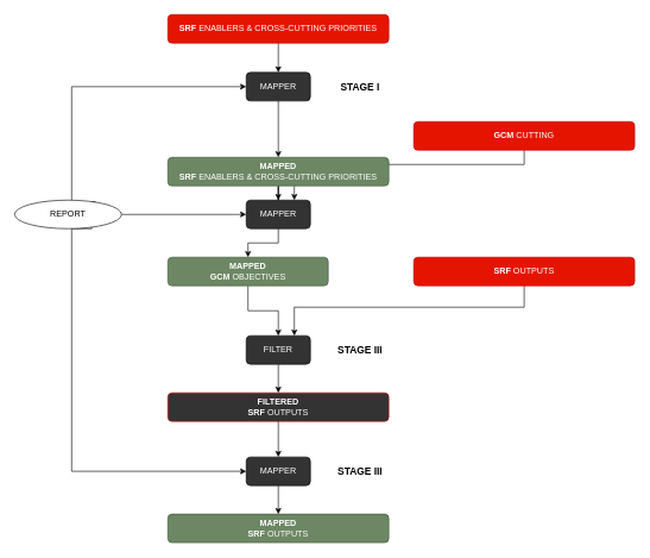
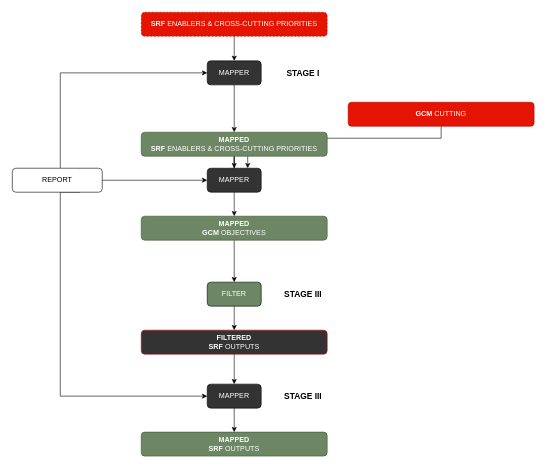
- <mxCell id="6" value="&lt;b&gt;SRF&lt;/b&gt; ENABLERS &amp;amp; CROSS-CUTTING PRIORITIES" style="rounded=1;whiteSpace=wrap;html=1;fillColor=#e51400;fontColor=#ffffff;strokeColor=#B20000;" parent="1" vertex="1"><mxGeometry x="235" y="20" width="310" height="40" as="geometry" /></mxCell>
+ <mxCell id="6" value="&lt;b&gt;SRF&lt;/b&gt; ENABLERS &amp;amp; CROSS-CUTTING PRIORITIES" style="rounded=1;whiteSpace=wrap;html=1;fillColor=#e51400;fontColor=#ffffff;strokeColor=#B20000;dashed=1;" parent="1" vertex="1"><mxGeometry x="235" y="20" width="310" height="40" as="geometry" /></mxCell>
- <mxCell id="20" value="REPORT" style="ellipse;whiteSpace=wrap;html=1;" parent="1" vertex="1"><mxGeometry x="20" y="280" width="150" height="40" as="geometry" /></mxCell>
+ <mxCell id="20" value="REPORT" style="rounded=1;whiteSpace=wrap;html=1;" parent="1" vertex="1"><mxGeometry x="20" y="280" width="150" height="40" as="geometry" /></mxCell>
- <mxCell id="24" value="&lt;b&gt;MAPPED&lt;br&gt;GCM &lt;/b&gt;OBJECTIVES" style="rounded=1;whiteSpace=wrap;html=1;fillColor=#6d8764;fontColor=#ffffff;strokeColor=#3A5431;" parent="1" vertex="1"><mxGeometry x="235" y="360" width="225" height="40" as="geometry" /></mxCell>
+ <mxCell id="24" value="&lt;b&gt;MAPPED&lt;br&gt;GCM &lt;/b&gt;OBJECTIVES" style="rounded=1;whiteSpace=wrap;html=1;fillColor=#6d8764;fontColor=#ffffff;strokeColor=#3A5431;" parent="1" vertex="1"><mxGeometry x="235" y="360" width="310" height="40" as="geometry" /></mxCell>
- <mxCell id="8" value="&lt;b&gt;SRF &lt;/b&gt;OUTPUTS" style="rounded=1;whiteSpace=wrap;html=1;fillColor=#e51400;fontColor=#ffffff;strokeColor=#B20000;" parent="1" vertex="1"><mxGeometry x="580" y="360" width="310" height="40" as="geometry" /></mxCell>
- <mxCell id="7" style="edgeStyle=orthogonalEdgeStyle;rounded=0;orthogonalLoop=1;jettySize=auto;html=1;entryX=0.75;entryY=0;entryDx=0;entryDy=0;" parent="1" source="8" target="16" edge="1"><mxGeometry relative="1" as="geometry"><Array as="points"><mxPoint x="735" y="430" /><mxPoint x="413" y="430" /></Array></mxGeometry></mxCell>
- <mxCell id="16" value="FILTER" style="rounded=1;whiteSpace=wrap;html=1;fillColor=#333333;fontColor=#FFFFFF;" parent="1" vertex="1"><mxGeometry x="345" y="470" width="90" height="40" as="geometry" /></mxCell>
+ <mxCell id="16" value="FILTER" style="rounded=1;whiteSpace=wrap;html=1;fillColor=#6d8764;fontColor=#FFFFFF;" parent="1" vertex="1"><mxGeometry x="345" y="470" width="90" height="40" as="geometry" /></mxCell>
